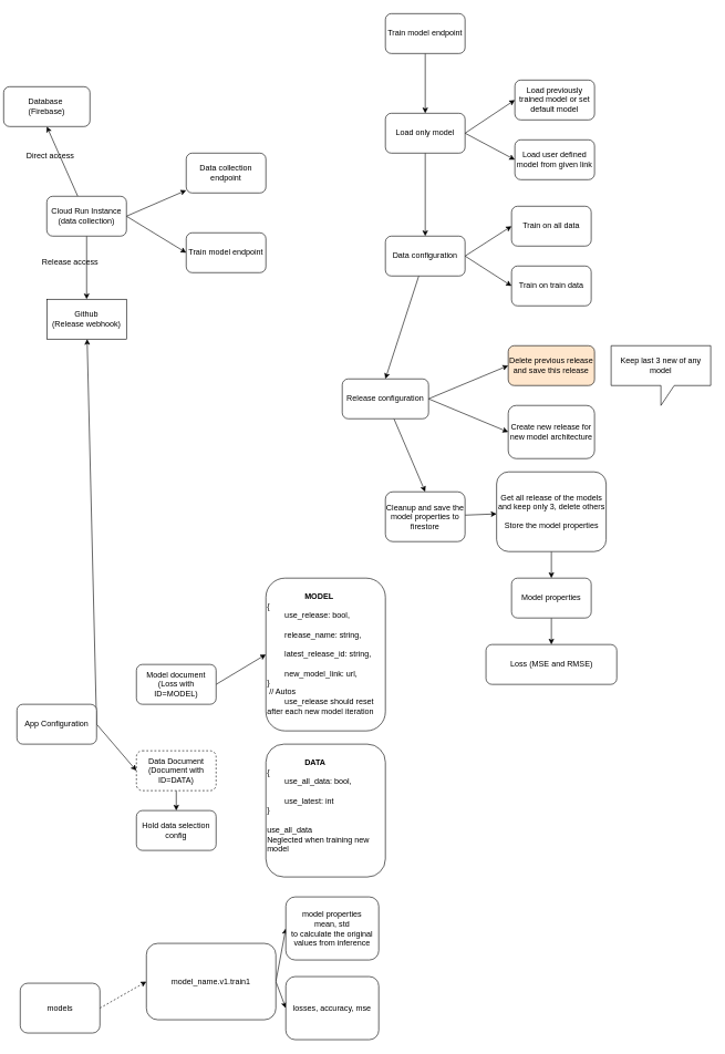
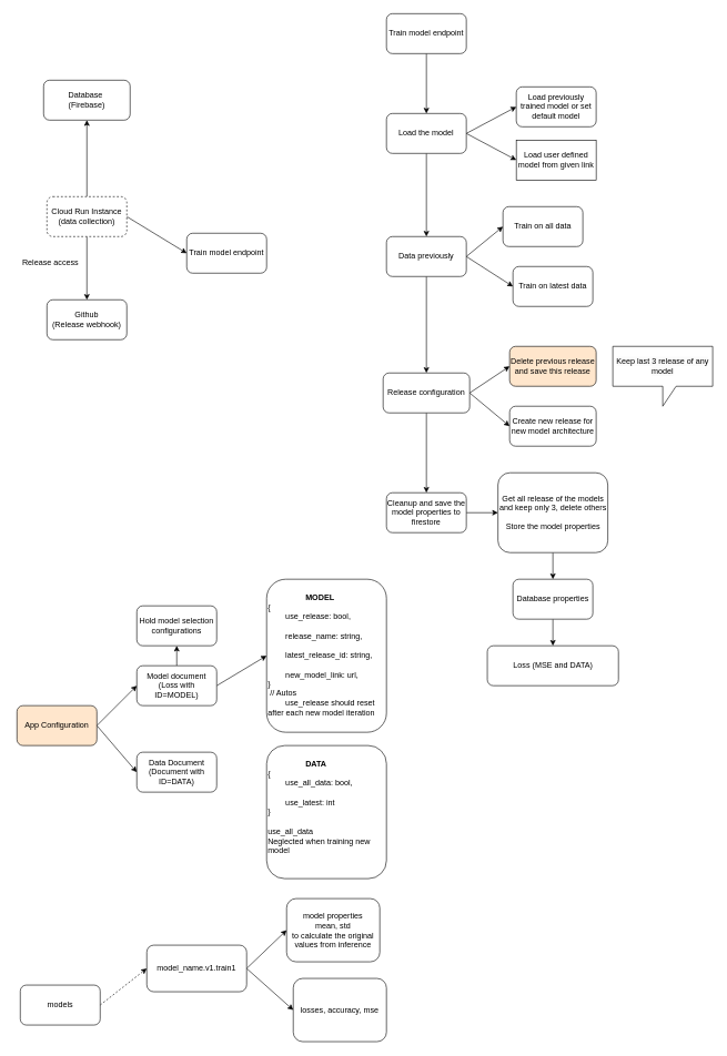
- <mxCell id="19" value="Load previously trained model or set default model" style="whiteSpace=wrap;html=1;rounded=1;" parent="1" vertex="1"><mxGeometry x="775" y="120" width="120" height="60" as="geometry" /></mxCell>
+ <mxCell id="19" value="Load previously trained model or set default model" style="whiteSpace=wrap;html=1;rounded=1;" parent="1" vertex="1"><mxGeometry x="775" y="130" width="120" height="60" as="geometry" /></mxCell>
- <mxCell id="2" value="Database&amp;nbsp;&lt;br&gt;(Firebase)" style="rounded=1;whiteSpace=wrap;html=1;" parent="1" vertex="1"><mxGeometry x="5" y="130" width="130" height="60" as="geometry" /></mxCell>
+ <mxCell id="2" value="Database&amp;nbsp;&lt;br&gt;(Firebase)" style="rounded=1;whiteSpace=wrap;html=1;" parent="1" vertex="1"><mxGeometry x="65" y="120" width="130" height="60" as="geometry" /></mxCell>
- <mxCell id="18" value="Load only model" style="whiteSpace=wrap;html=1;rounded=1;points=[[0,0,0,0,0],[0,0.25,0,0,0],[0,0.5,0,0,0],[0,0.75,0,0,0],[0,1,0,0,0],[0.25,0,0,0,0],[0.25,1,0,0,0],[0.5,0,0,0,0],[0.5,1,0,0,0],[0.75,0,0,0,0],[0.75,1,0,0,0],[1,0,0,0,0],[1,0.25,0,0,0],[1,0.5,0,0,0],[1,0.75,0,0,0],[1,1,0,0,0]];" parent="1" vertex="1"><mxGeometry x="580" y="170" width="120" height="60" as="geometry" /></mxCell>
+ <mxCell id="18" value="Load the model" style="whiteSpace=wrap;html=1;rounded=1;points=[[0,0,0,0,0],[0,0.25,0,0,0],[0,0.5,0,0,0],[0,0.75,0,0,0],[0,1,0,0,0],[0.25,0,0,0,0],[0.25,1,0,0,0],[0.5,0,0,0,0],[0.5,1,0,0,0],[0.75,0,0,0,0],[0.75,1,0,0,0],[1,0,0,0,0],[1,0.25,0,0,0],[1,0.5,0,0,0],[1,0.75,0,0,0],[1,1,0,0,0]];" parent="1" vertex="1"><mxGeometry x="580" y="170" width="120" height="60" as="geometry" /></mxCell>
- <mxCell id="10" value="Direct access" style="text;html=1;align=center;verticalAlign=middle;resizable=0;points=[];autosize=1;strokeColor=none;fillColor=none;" parent="1" vertex="1"><mxGeometry x="25" y="220" width="100" height="30" as="geometry" /></mxCell>
- <mxCell id="20" value="Load user defined model from given link" style="whiteSpace=wrap;html=1;rounded=1;" parent="1" vertex="1"><mxGeometry x="775" y="210" width="120" height="60" as="geometry" /></mxCell>
+ <mxCell id="20" value="Load user defined model from given link" style="whiteSpace=wrap;html=1;rounded=0;" parent="1" vertex="1"><mxGeometry x="775" y="210" width="120" height="60" as="geometry" /></mxCell>
- <mxCell id="8" value="Data collection endpoint" style="whiteSpace=wrap;html=1;rounded=1;" parent="1" vertex="1"><mxGeometry x="280" y="230" width="120" height="60" as="geometry" /></mxCell>
- <mxCell id="3" value="" style="edgeStyle=none;html=1;exitX=1;exitY=0.5;exitDx=0;exitDy=0;" parent="1" source="7" target="8" edge="1"><mxGeometry relative="1" as="geometry" /></mxCell>
- <mxCell id="7" value="Cloud Run Instance&lt;br&gt;(data collection)" style="rounded=1;whiteSpace=wrap;html=1;" parent="1" vertex="1"><mxGeometry x="70" y="295" width="120" height="60" as="geometry" /></mxCell>
+ <mxCell id="7" value="Cloud Run Instance&lt;br&gt;(data collection)" style="rounded=1;whiteSpace=wrap;html=1;dashed=1;" parent="1" vertex="1"><mxGeometry x="70" y="295" width="120" height="60" as="geometry" /></mxCell>
- <mxCell id="25" value="Train on all data" style="rounded=1;whiteSpace=wrap;html=1;" parent="1" vertex="1"><mxGeometry x="770" y="310" width="120" height="60" as="geometry" /></mxCell>
+ <mxCell id="25" value="Train on all data" style="rounded=1;whiteSpace=wrap;html=1;" parent="1" vertex="1"><mxGeometry x="755" y="310" width="120" height="60" as="geometry" /></mxCell>
- <mxCell id="24" value="Data configuration" style="rounded=1;whiteSpace=wrap;html=1;" parent="1" vertex="1"><mxGeometry x="580" y="355" width="120" height="60" as="geometry" /></mxCell>
+ <mxCell id="24" value="Data previously" style="rounded=1;whiteSpace=wrap;html=1;" parent="1" vertex="1"><mxGeometry x="580" y="355" width="120" height="60" as="geometry" /></mxCell>
- <mxCell id="12" value="Release access" style="text;html=1;align=center;verticalAlign=middle;resizable=0;points=[];autosize=1;strokeColor=none;fillColor=none;" parent="1" vertex="1"><mxGeometry x="50" y="380" width="110" height="30" as="geometry" /></mxCell>
+ <mxCell id="12" value="Release access" style="text;html=1;align=center;verticalAlign=middle;resizable=0;points=[];autosize=1;strokeColor=none;fillColor=none;" parent="1" vertex="1"><mxGeometry x="20" y="380" width="110" height="30" as="geometry" /></mxCell>
- <mxCell id="26" value="Train on train data" style="rounded=1;whiteSpace=wrap;html=1;" parent="1" vertex="1"><mxGeometry x="770" y="400" width="120" height="60" as="geometry" /></mxCell>
+ <mxCell id="26" value="Train on latest data" style="rounded=1;whiteSpace=wrap;html=1;" parent="1" vertex="1"><mxGeometry x="770" y="400" width="120" height="60" as="geometry" /></mxCell>
- <mxCell id="11" value="Github&lt;br&gt;(Release webhook)" style="whiteSpace=wrap;html=1;rounded=0;" parent="1" vertex="1"><mxGeometry x="70" y="450" width="120" height="60" as="geometry" /></mxCell>
+ <mxCell id="11" value="Github&lt;br&gt;(Release webhook)" style="rounded=1;whiteSpace=wrap;html=1;" parent="1" vertex="1"><mxGeometry x="70" y="450" width="120" height="60" as="geometry" /></mxCell>
- <mxCell id="37" value="&lt;meta charset=&quot;utf-8&quot;&gt;&lt;span style=&quot;color: rgb(0, 0, 0); font-family: Helvetica; font-size: 12px; font-style: normal; font-variant-ligatures: normal; font-variant-caps: normal; font-weight: 400; letter-spacing: normal; orphans: 2; text-align: center; text-indent: 0px; text-transform: none; widows: 2; word-spacing: 0px; -webkit-text-stroke-width: 0px; background-color: rgb(251, 251, 251); text-decoration-thickness: initial; text-decoration-style: initial; text-decoration-color: initial; float: none; display: inline !important;&quot;&gt;Keep last 3 new of any model&lt;/span&gt;" style="shape=callout;whiteSpace=wrap;html=1;perimeter=calloutPerimeter;" parent="1" vertex="1"><mxGeometry x="920" y="520" width="150" height="90" as="geometry" /></mxCell>
+ <mxCell id="37" value="&lt;meta charset=&quot;utf-8&quot;&gt;&lt;span style=&quot;color: rgb(0, 0, 0); font-family: Helvetica; font-size: 12px; font-style: normal; font-variant-ligatures: normal; font-variant-caps: normal; font-weight: 400; letter-spacing: normal; orphans: 2; text-align: center; text-indent: 0px; text-transform: none; widows: 2; word-spacing: 0px; -webkit-text-stroke-width: 0px; background-color: rgb(251, 251, 251); text-decoration-thickness: initial; text-decoration-style: initial; text-decoration-color: initial; float: none; display: inline !important;&quot;&gt;Keep last 3 release of any model&lt;/span&gt;" style="shape=callout;whiteSpace=wrap;html=1;perimeter=calloutPerimeter;" parent="1" vertex="1"><mxGeometry x="920" y="520" width="150" height="90" as="geometry" /></mxCell>
- <mxCell id="30" value="Release configuration" style="whiteSpace=wrap;html=1;rounded=1;" parent="1" vertex="1"><mxGeometry x="515" y="570" width="130" height="60" as="geometry" /></mxCell>
+ <mxCell id="30" value="Release configuration" style="whiteSpace=wrap;html=1;rounded=1;" parent="1" vertex="1"><mxGeometry x="575" y="560" width="130" height="60" as="geometry" /></mxCell>
- <mxCell id="32" value="Create new release for new model architecture" style="whiteSpace=wrap;html=1;rounded=1;" parent="1" vertex="1"><mxGeometry x="765" y="610" width="130" height="80" as="geometry" /></mxCell>
+ <mxCell id="32" value="Create new release for new model architecture" style="whiteSpace=wrap;html=1;rounded=1;" parent="1" vertex="1"><mxGeometry x="765" y="610" width="130" height="60" as="geometry" /></mxCell>
- <mxCell id="34" value="Cleanup and save the model properties to firestore" style="rounded=1;whiteSpace=wrap;html=1;" parent="1" vertex="1"><mxGeometry x="580" y="740" width="120" height="75" as="geometry" /></mxCell>
+ <mxCell id="34" value="Cleanup and save the model properties to firestore" style="rounded=1;whiteSpace=wrap;html=1;" parent="1" vertex="1"><mxGeometry x="580" y="740" width="120" height="60" as="geometry" /></mxCell>
- <mxCell id="39" value="Model properties" style="whiteSpace=wrap;html=1;rounded=1;" parent="1" vertex="1"><mxGeometry x="770" y="870" width="120" height="60" as="geometry" /></mxCell>
+ <mxCell id="39" value="Database properties" style="whiteSpace=wrap;html=1;rounded=1;" parent="1" vertex="1"><mxGeometry x="770" y="870" width="120" height="60" as="geometry" /></mxCell>
+ <mxCell id="47" value="Hold model selection configurations" style="whiteSpace=wrap;html=1;rounded=1;" parent="1" vertex="1"><mxGeometry x="205" y="910" width="120" height="60" as="geometry" /></mxCell>
+ <mxCell id="44" style="edgeStyle=none;html=1;" parent="1" source="46" target="47" edge="1"><mxGeometry relative="1" as="geometry" /></mxCell>
- <mxCell id="40" value="Loss (MSE and RMSE)" style="whiteSpace=wrap;html=1;rounded=1;" parent="1" vertex="1"><mxGeometry x="731.5" y="970" width="197" height="60" as="geometry" /></mxCell>
+ <mxCell id="40" value="Loss (MSE and DATA)" style="whiteSpace=wrap;html=1;rounded=1;" parent="1" vertex="1"><mxGeometry x="731.5" y="970" width="197" height="60" as="geometry" /></mxCell>
- <mxCell id="41" value="" style="edgeStyle=none;html=1;exitX=1;exitY=0.5;exitDx=0;exitDy=0;" parent="1" source="43" target="11" edge="1"><mxGeometry relative="1" as="geometry" /></mxCell>
+ <mxCell id="41" value="" style="edgeStyle=none;html=1;exitX=1;exitY=0.5;exitDx=0;exitDy=0;entryX=0;entryY=0.5;entryDx=0;entryDy=0;" parent="1" source="43" target="46" edge="1"><mxGeometry relative="1" as="geometry" /></mxCell>
- <mxCell id="43" value="App Configuration" style="rounded=1;whiteSpace=wrap;html=1;" parent="1" vertex="1"><mxGeometry x="25" y="1060" width="120" height="60" as="geometry" /></mxCell>
+ <mxCell id="43" value="App Configuration" style="rounded=1;whiteSpace=wrap;html=1;fillColor=#ffe6cc;" parent="1" vertex="1"><mxGeometry x="25" y="1060" width="120" height="60" as="geometry" /></mxCell>
- <mxCell id="49" value="Data Document&lt;br&gt;(Document with ID=DATA)" style="whiteSpace=wrap;html=1;rounded=1;dashed=1;" parent="1" vertex="1"><mxGeometry x="205" y="1130" width="120" height="60" as="geometry" /></mxCell>
+ <mxCell id="49" value="Data Document&lt;br&gt;(Document with ID=DATA)" style="whiteSpace=wrap;html=1;rounded=1;" parent="1" vertex="1"><mxGeometry x="205" y="1130" width="120" height="60" as="geometry" /></mxCell>
- <mxCell id="48" value="" style="edgeStyle=none;html=1;" parent="1" source="49" target="50" edge="1"><mxGeometry relative="1" as="geometry" /></mxCell>
- <mxCell id="50" value="Hold data selection config" style="whiteSpace=wrap;html=1;rounded=1;" parent="1" vertex="1"><mxGeometry x="205" y="1220" width="120" height="60" as="geometry" /></mxCell>
- <mxCell id="57" value="model_name.v1.train1" style="whiteSpace=wrap;html=1;rounded=1;" vertex="1" parent="1"><mxGeometry x="220" y="1420" width="195" height="115" as="geometry" /></mxCell>
+ <mxCell id="57" value="model_name.v1.train1" style="whiteSpace=wrap;html=1;rounded=1;" vertex="1" parent="1"><mxGeometry x="220" y="1420" width="150" height="70" as="geometry" /></mxCell>
- <mxCell id="54" value="models" style="rounded=1;whiteSpace=wrap;html=1;" vertex="1" parent="1"><mxGeometry x="30" y="1480" width="120" height="75" as="geometry" /></mxCell>
+ <mxCell id="54" value="models" style="rounded=1;whiteSpace=wrap;html=1;" vertex="1" parent="1"><mxGeometry x="30" y="1480" width="120" height="60" as="geometry" /></mxCell>
- <mxCell id="59" value="losses, accuracy, mse" style="whiteSpace=wrap;html=1;rounded=1;" vertex="1" parent="1"><mxGeometry x="430" y="1470" width="140" height="95" as="geometry" /></mxCell>
+ <mxCell id="59" value="losses, accuracy, mse" style="whiteSpace=wrap;html=1;rounded=1;" vertex="1" parent="1"><mxGeometry x="440" y="1470" width="140" height="95" as="geometry" /></mxCell>
